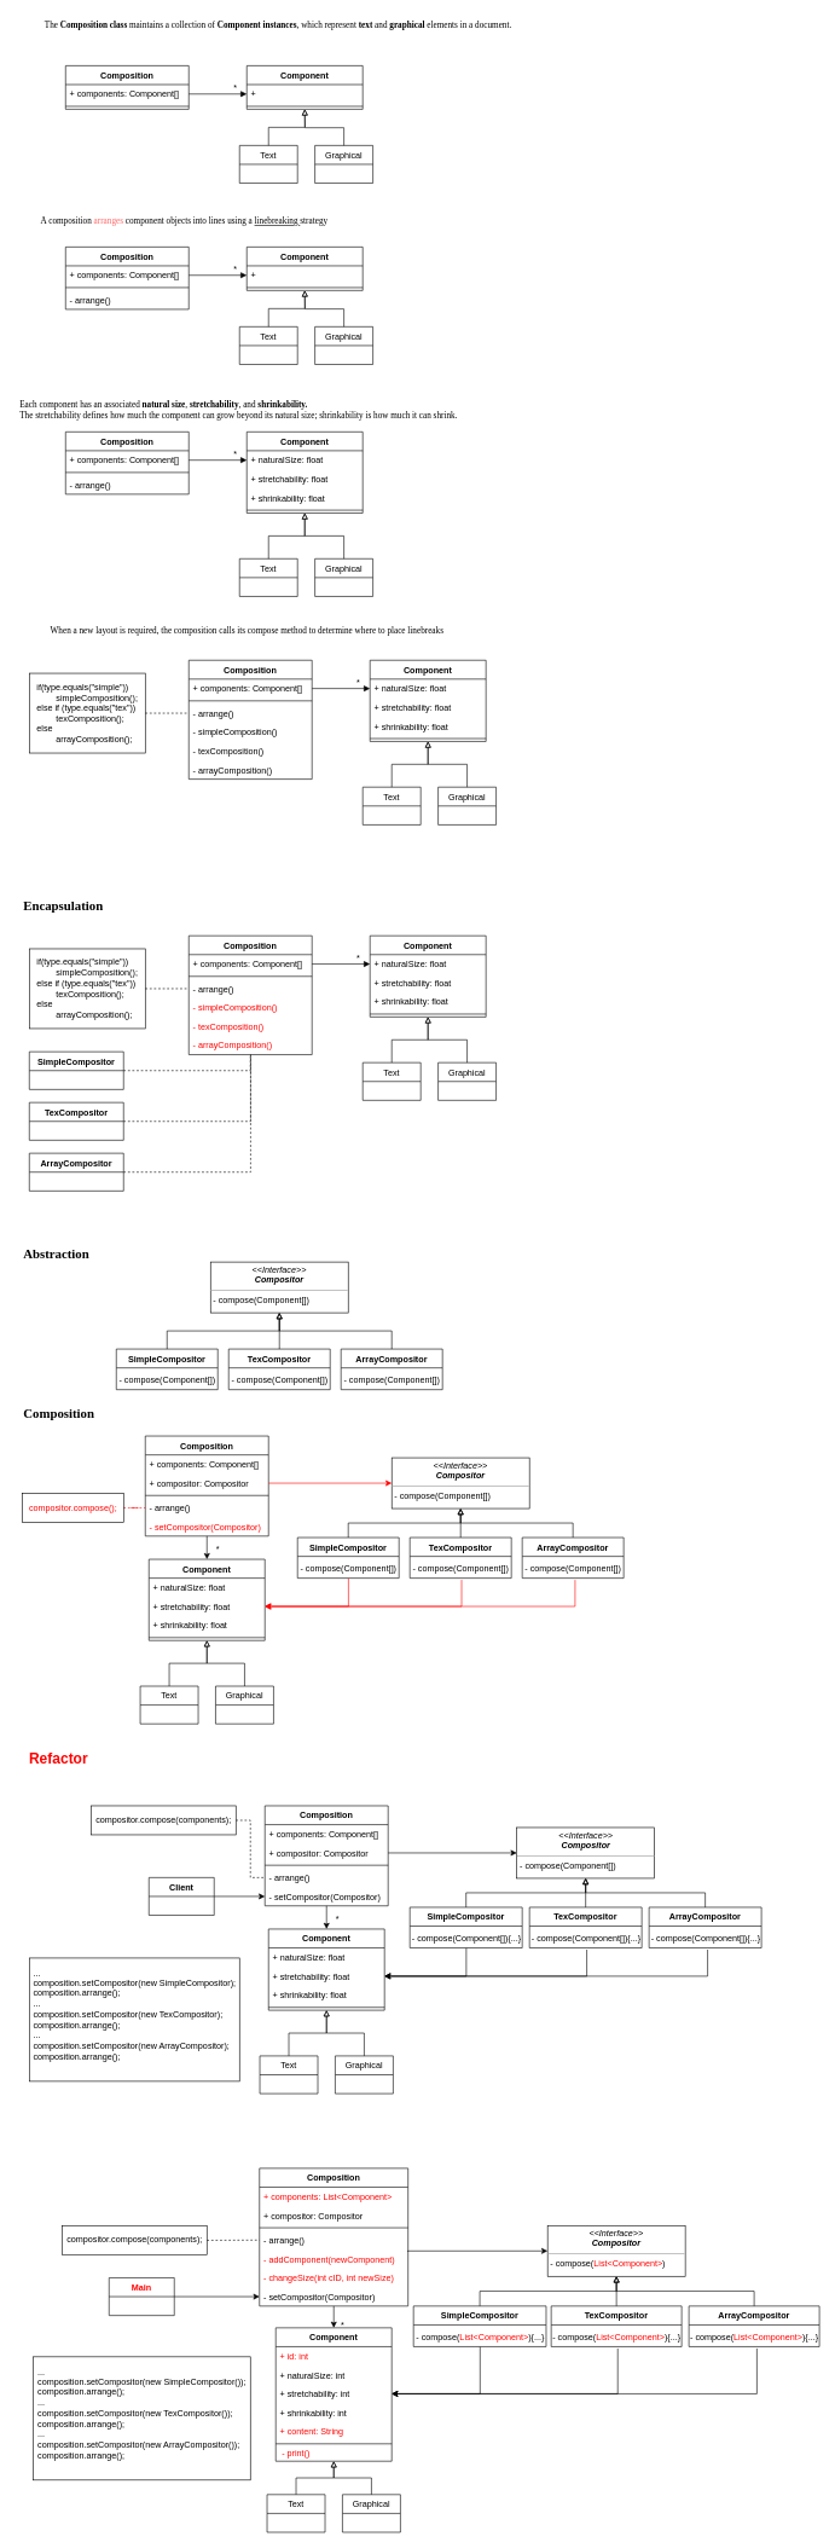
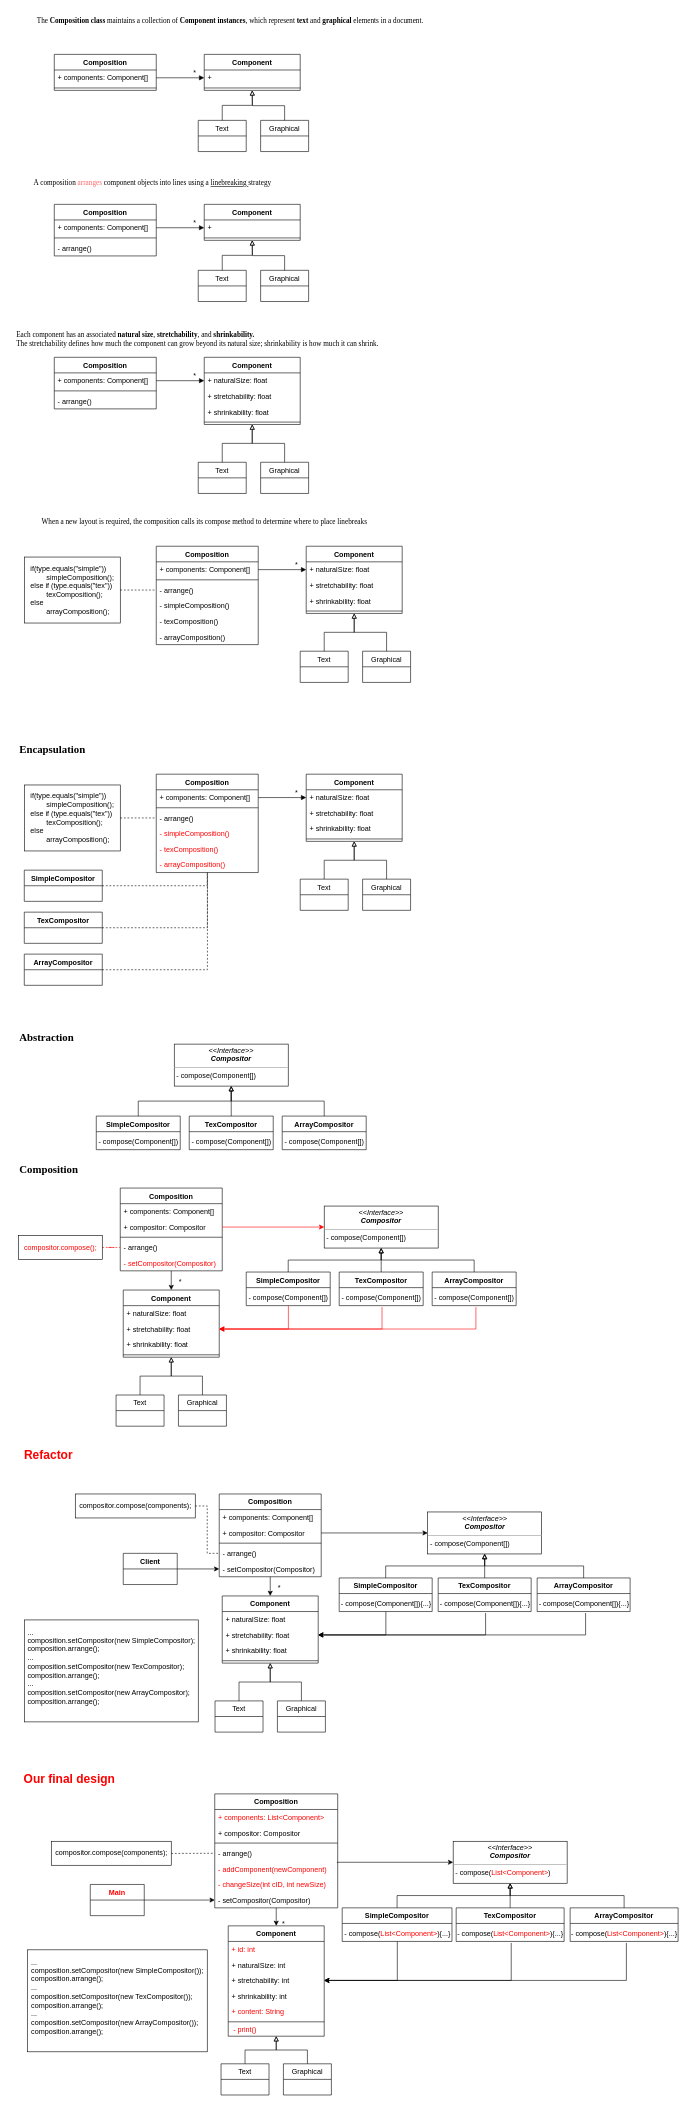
+ <mxCell id="216" value="Our final design" style="text;html=1;align=center;verticalAlign=middle;resizable=0;points=[];autosize=1;strokeColor=none;fillColor=none;fontSize=20;fontColor=#FF0000;fontStyle=1" vertex="1" parent="1"><mxGeometry x="30" y="2950" width="170" height="30" as="geometry" /></mxCell>
